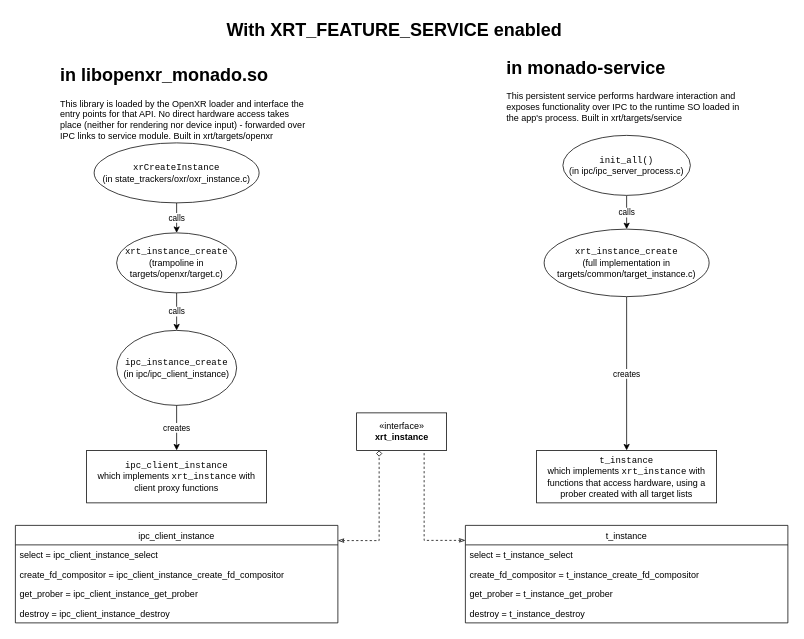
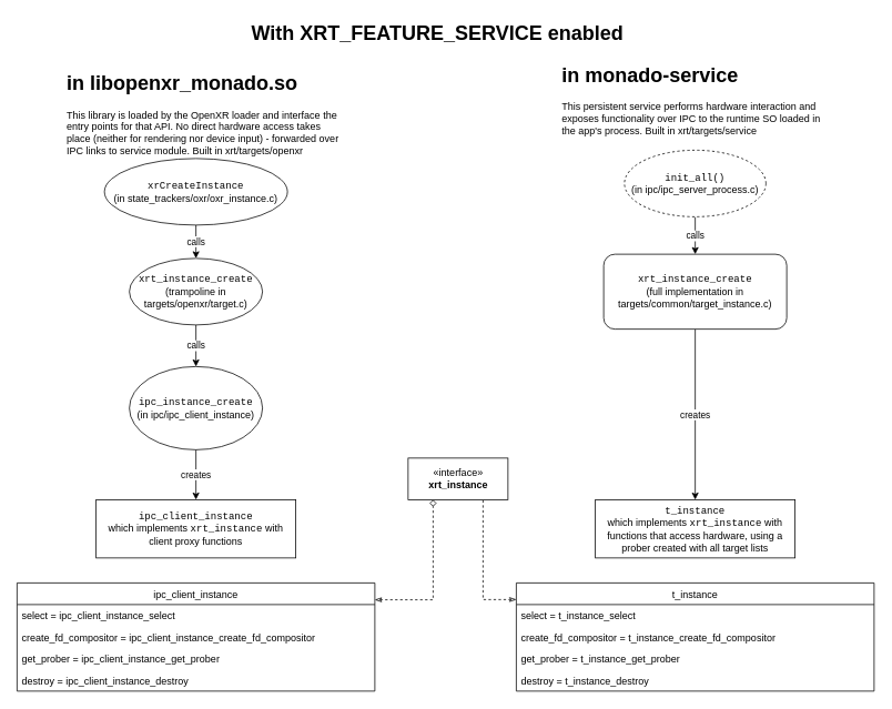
- <mxCell id="29" value="&lt;font face=&quot;Courier New&quot;&gt;init_all()&lt;/font&gt;&lt;br&gt;(in ipc/ipc_server_process.c)" style="ellipse;whiteSpace=wrap;html=1;" parent="1" vertex="1"><mxGeometry x="750" y="180" width="170" height="80" as="geometry" /></mxCell>
+ <mxCell id="29" value="&lt;font face=&quot;Courier New&quot;&gt;init_all()&lt;/font&gt;&lt;br&gt;(in ipc/ipc_server_process.c)" style="ellipse;whiteSpace=wrap;html=1;dashed=1;" parent="1" vertex="1"><mxGeometry x="750" y="180" width="170" height="80" as="geometry" /></mxCell>
- <mxCell id="3" value="&lt;font face=&quot;Courier New&quot;&gt;xrt_instance_create&lt;br&gt;&lt;/font&gt;(full implementation in targets/common/target_instance.c)" style="ellipse;whiteSpace=wrap;html=1;" parent="1" vertex="1"><mxGeometry x="725" y="305" width="220" height="90" as="geometry" /></mxCell>
+ <mxCell id="3" value="&lt;font face=&quot;Courier New&quot;&gt;xrt_instance_create&lt;br&gt;&lt;/font&gt;(full implementation in targets/common/target_instance.c)" style="whiteSpace=wrap;html=1;rounded=1;" parent="1" vertex="1"><mxGeometry x="725" y="305" width="220" height="90" as="geometry" /></mxCell>
- <mxCell id="27" value="«interface»&lt;br&gt;&lt;b&gt;xrt_instance&lt;/b&gt;" style="html=1;" parent="1" vertex="1"><mxGeometry x="475" y="550" width="120" height="50" as="geometry" /></mxCell>
+ <mxCell id="27" value="«interface»&lt;br&gt;&lt;b&gt;xrt_instance&lt;/b&gt;" style="html=1;" parent="1" vertex="1"><mxGeometry x="490" y="550" width="120" height="50" as="geometry" /></mxCell>
